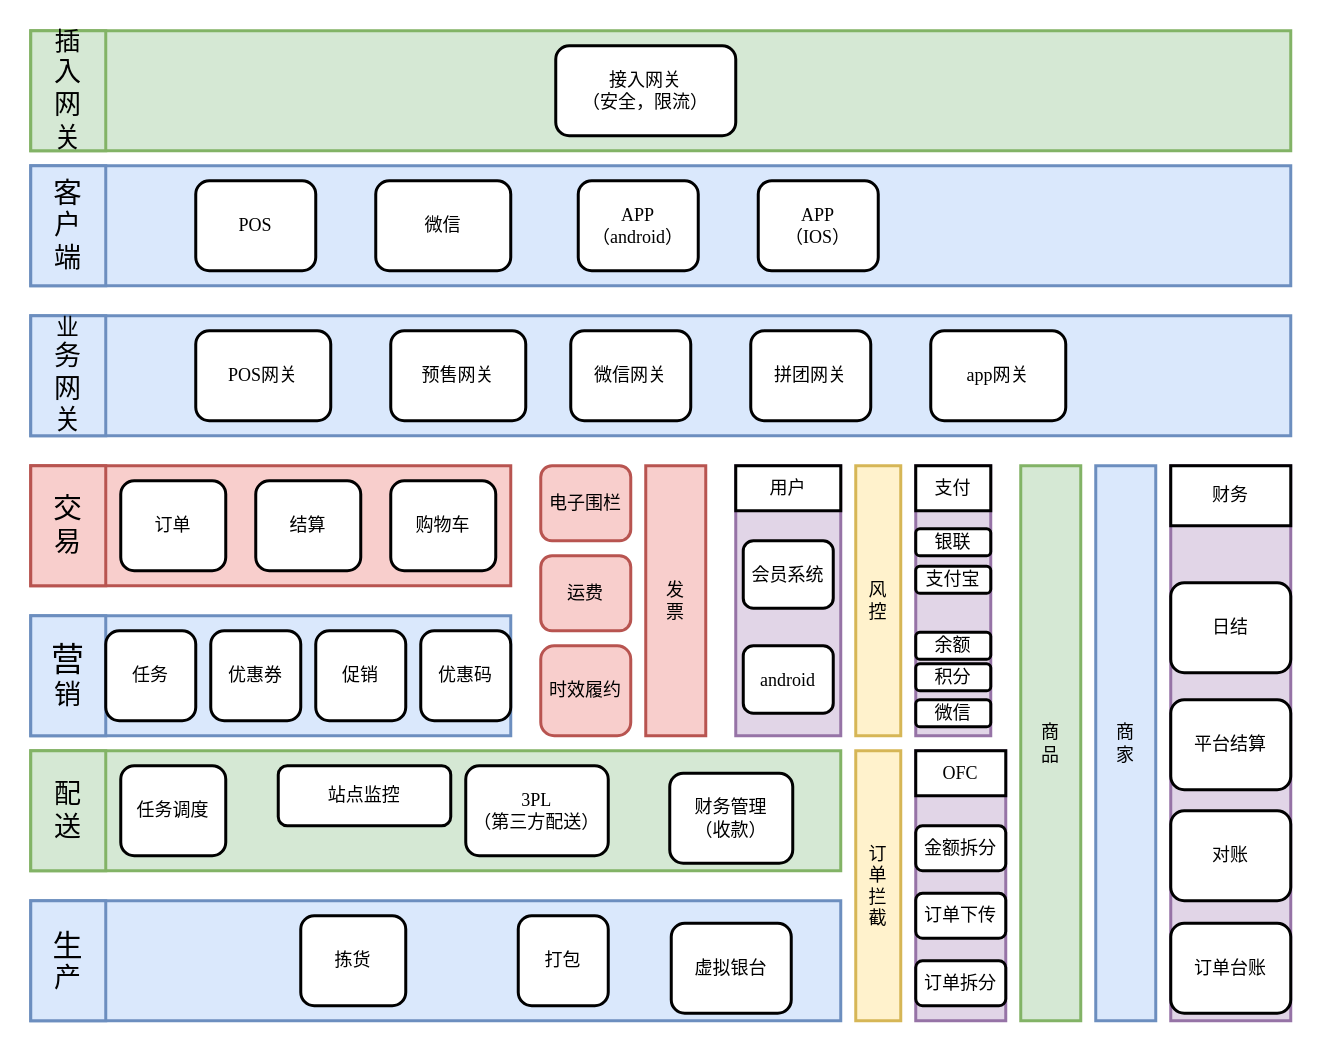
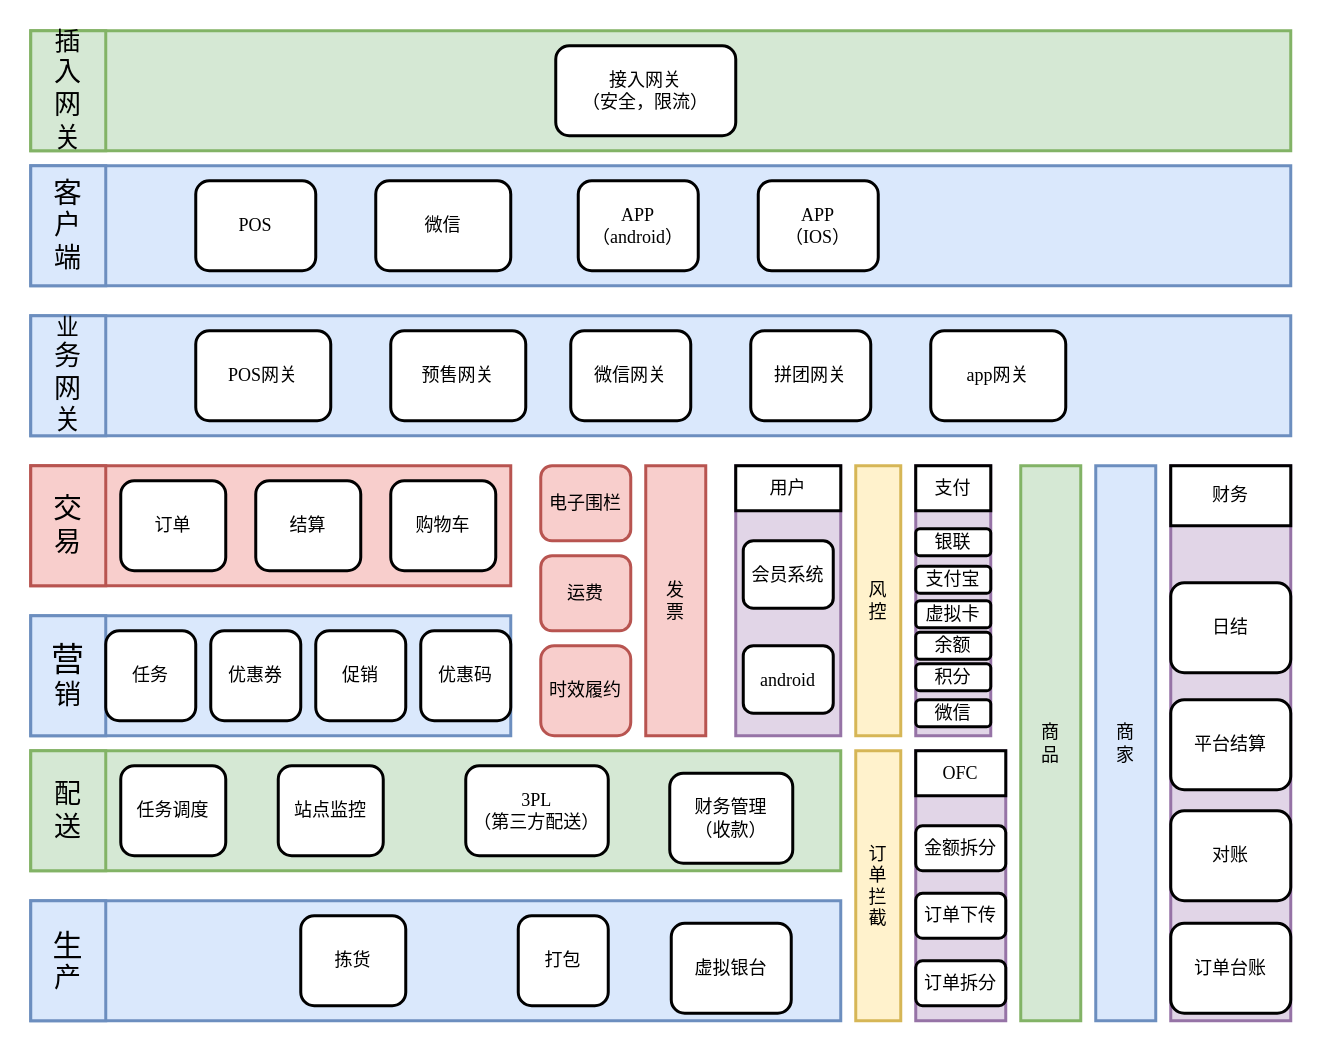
+ <mxCell id="40" value="虚拟卡" style="rounded=1;whiteSpace=wrap;html=1;strokeWidth=2;fontFamily=Comic Sans MS;" vertex="1" parent="1"><mxGeometry x="610" y="400" width="50" height="18" as="geometry" /></mxCell>
- <mxCell id="51" value="站点监控" style="rounded=1;whiteSpace=wrap;html=1;strokeWidth=2;fontFamily=Comic Sans MS;" vertex="1" parent="1"><mxGeometry x="185" y="510" width="115" height="40" as="geometry" /></mxCell>
+ <mxCell id="51" value="站点监控" style="rounded=1;whiteSpace=wrap;html=1;strokeWidth=2;fontFamily=Comic Sans MS;" vertex="1" parent="1"><mxGeometry x="185" y="510" width="70" height="60" as="geometry" /></mxCell>
